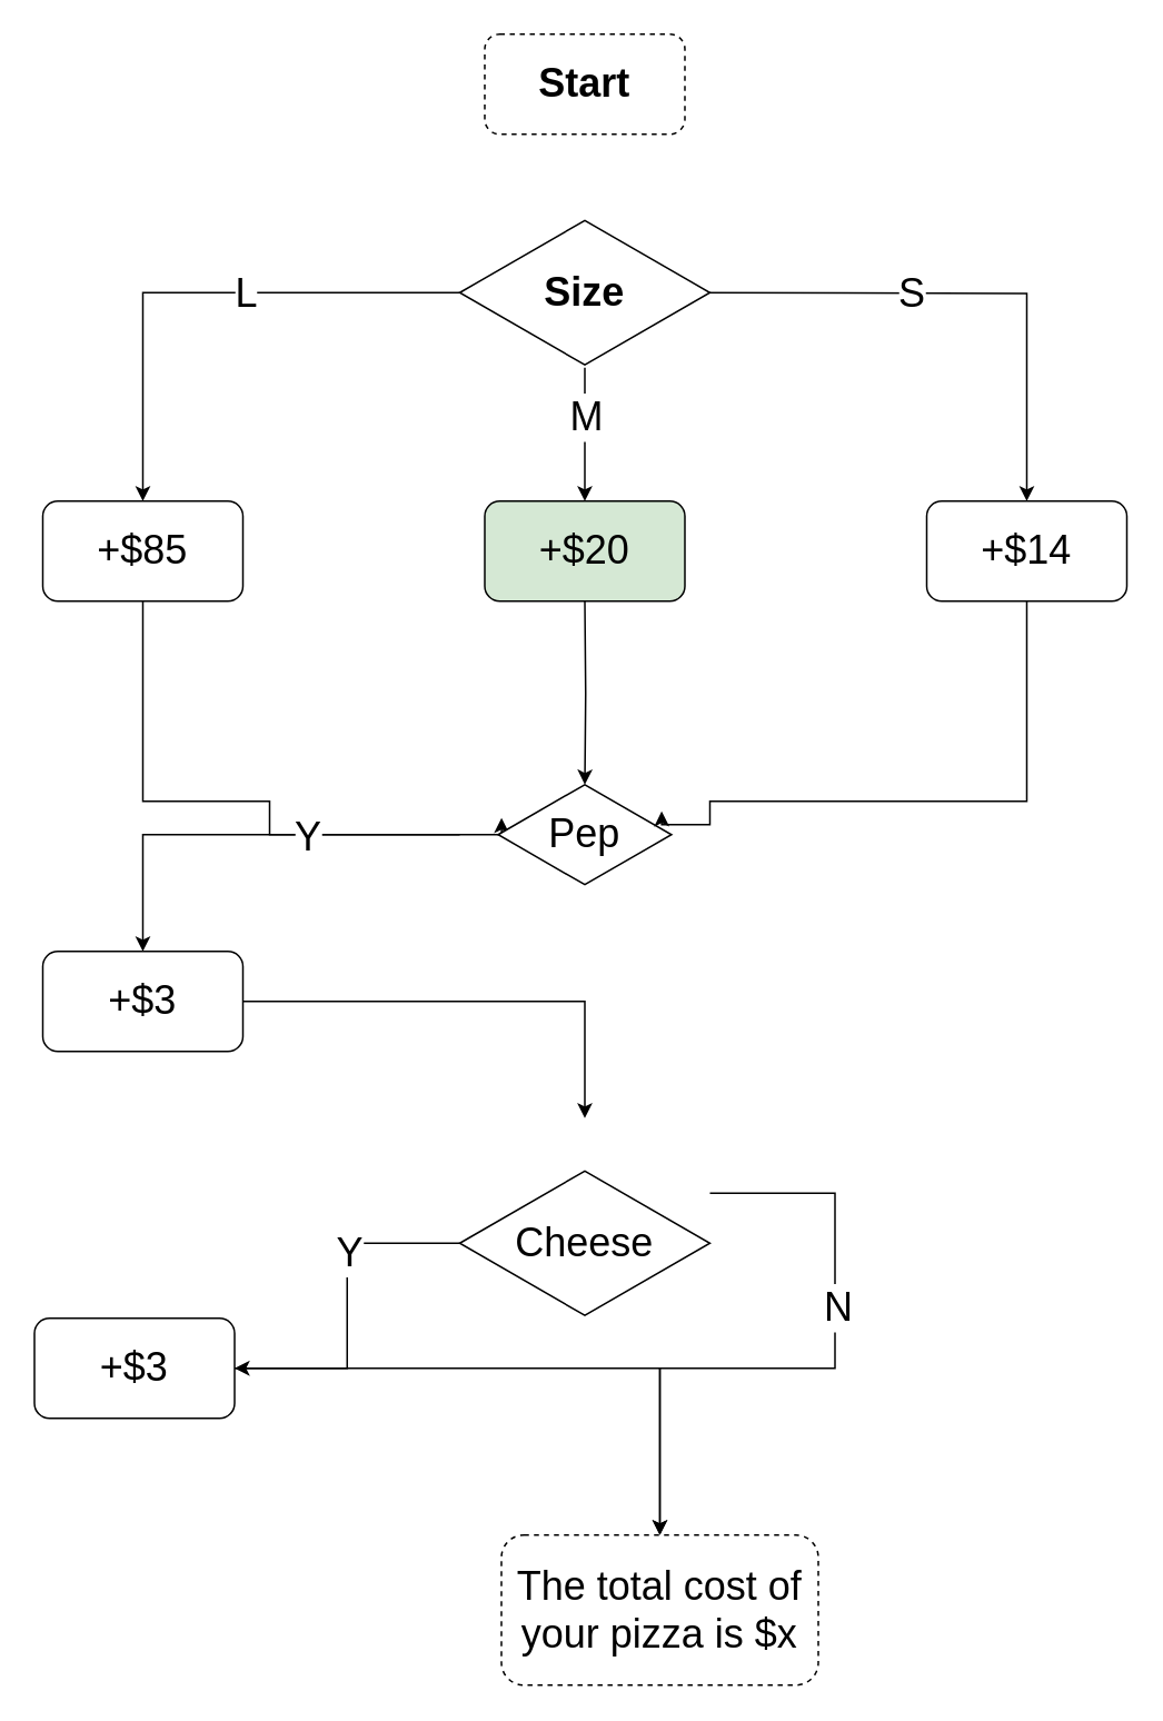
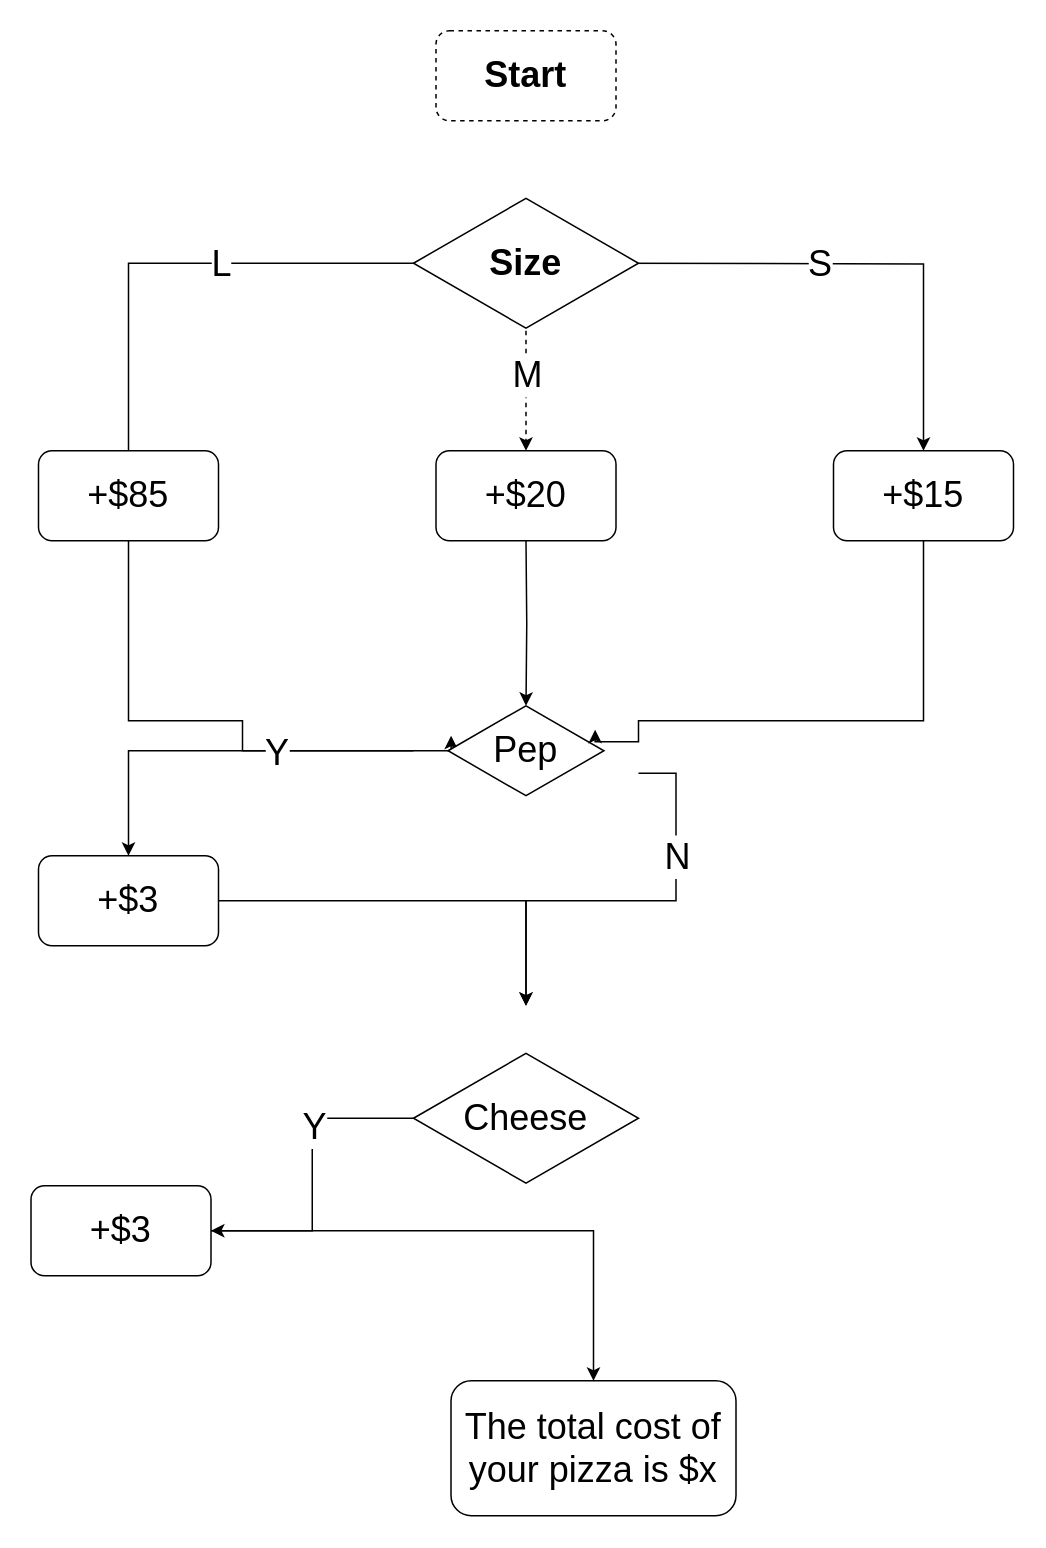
- <mxCell id="7" style="edgeStyle=orthogonalEdgeStyle;rounded=0;orthogonalLoop=1;jettySize=auto;html=1;" edge="1" parent="1" source="9" target="27"><mxGeometry relative="1" as="geometry"><mxPoint x="350" y="270" as="targetPoint" /></mxGeometry></mxCell>
+ <mxCell id="7" style="edgeStyle=orthogonalEdgeStyle;rounded=0;orthogonalLoop=1;jettySize=auto;html=1;dashed=1;" edge="1" parent="1" source="9" target="27"><mxGeometry relative="1" as="geometry"><mxPoint x="350" y="270" as="targetPoint" /></mxGeometry></mxCell>
- <mxCell id="5" style="edgeStyle=orthogonalEdgeStyle;rounded=0;orthogonalLoop=1;jettySize=auto;html=1;" edge="1" parent="1" source="9" target="26"><mxGeometry relative="1" as="geometry"><mxPoint x="85" y="260" as="targetPoint" /></mxGeometry></mxCell>
+ <mxCell id="5" style="edgeStyle=orthogonalEdgeStyle;rounded=0;orthogonalLoop=1;jettySize=auto;html=1;endArrow=none;" edge="1" parent="1" source="9" target="26"><mxGeometry relative="1" as="geometry"><mxPoint x="85" y="260" as="targetPoint" /></mxGeometry></mxCell>
- <mxCell id="27" value="&lt;font style=&quot;font-size: 24px;&quot;&gt;+$20&lt;/font&gt;" style="rounded=1;whiteSpace=wrap;html=1;fillColor=#d5e8d4;" vertex="1" parent="1"><mxGeometry x="290" y="300" width="120" height="60" as="geometry" /></mxCell>
+ <mxCell id="27" value="&lt;font style=&quot;font-size: 24px;&quot;&gt;+$20&lt;/font&gt;" style="rounded=1;whiteSpace=wrap;html=1;" vertex="1" parent="1"><mxGeometry x="290" y="300" width="120" height="60" as="geometry" /></mxCell>
- <mxCell id="25" value="&lt;font style=&quot;font-size: 24px;&quot;&gt;+$14&lt;/font&gt;" style="rounded=1;whiteSpace=wrap;html=1;" vertex="1" parent="1"><mxGeometry x="555" y="300" width="120" height="60" as="geometry" /></mxCell>
+ <mxCell id="25" value="&lt;font style=&quot;font-size: 24px;&quot;&gt;+$15&lt;/font&gt;" style="rounded=1;whiteSpace=wrap;html=1;" vertex="1" parent="1"><mxGeometry x="555" y="300" width="120" height="60" as="geometry" /></mxCell>
+ <mxCell id="14" value="" style="edgeStyle=orthogonalEdgeStyle;rounded=0;orthogonalLoop=1;jettySize=auto;html=1;" edge="1" parent="1" source="16" target="22"><mxGeometry relative="1" as="geometry"><mxPoint x="360" y="660" as="targetPoint" /><Array as="points"><mxPoint x="450" y="515" /><mxPoint x="450" y="600" /><mxPoint x="350" y="600" /></Array></mxGeometry></mxCell>
+ <mxCell id="15" value="&lt;font style=&quot;font-size: 24px;&quot;&gt;N&lt;/font&gt;" style="edgeLabel;html=1;align=center;verticalAlign=middle;resizable=0;points=[];" vertex="1" connectable="0" parent="14"><mxGeometry x="-0.109" y="-3" relative="1" as="geometry"><mxPoint x="15" y="-27" as="offset" /></mxGeometry></mxCell>
- <mxCell id="18" style="edgeStyle=orthogonalEdgeStyle;rounded=0;orthogonalLoop=1;jettySize=auto;html=1;entryX=0.5;entryY=0;entryDx=0;entryDy=0;" edge="1" parent="1" source="22" target="30"><mxGeometry relative="1" as="geometry"><mxPoint x="600" y="910" as="targetPoint" /><Array as="points"><mxPoint x="500" y="715" /><mxPoint x="500" y="820" /><mxPoint x="395" y="820" /></Array></mxGeometry></mxCell>
- <mxCell id="19" value="&lt;font style=&quot;font-size: 24px;&quot;&gt;N&lt;/font&gt;" style="edgeLabel;html=1;align=center;verticalAlign=middle;resizable=0;points=[];" vertex="1" connectable="0" parent="18"><mxGeometry x="-0.259" y="1" relative="1" as="geometry"><mxPoint as="offset" /></mxGeometry></mxCell>
- <mxCell id="30" value="&lt;font style=&quot;font-size: 24px;&quot;&gt;The total cost of your pizza is $x&lt;/font&gt;" style="rounded=1;whiteSpace=wrap;html=1;dashed=1;" vertex="1" parent="1"><mxGeometry x="300" y="920" width="190" height="90" as="geometry" /></mxCell>
+ <mxCell id="30" value="&lt;font style=&quot;font-size: 24px;&quot;&gt;The total cost of your pizza is $x&lt;/font&gt;" style="rounded=1;whiteSpace=wrap;html=1;" vertex="1" parent="1"><mxGeometry x="300" y="920" width="190" height="90" as="geometry" /></mxCell>
